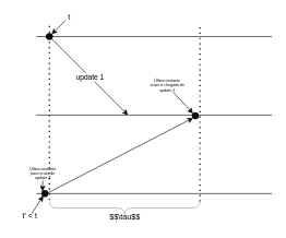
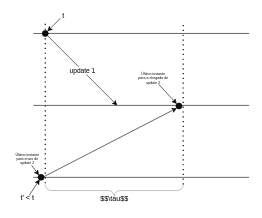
- <mxCell id="18" value="&lt;font style=&quot;font-size: 6px;&quot;&gt;Último instante&lt;br style=&quot;font-size: 6px;&quot;&gt;envio a chegada de&lt;br style=&quot;font-size: 6px;&quot;&gt;update 2&lt;br style=&quot;font-size: 6px;&quot;&gt;&lt;/font&gt;" style="text;html=1;align=center;verticalAlign=middle;resizable=0;points=[];autosize=1;spacingTop=0;spacing=-3;spacingBottom=0;spacingLeft=0;fontSize=6;" parent="1" vertex="1"><mxGeometry x="225" y="120" width="60" height="20" as="geometry" /></mxCell>
+ <mxCell id="18" value="&lt;font style=&quot;font-size: 6px;&quot;&gt;Último instante&lt;br style=&quot;font-size: 6px;&quot;&gt;para a chegada de&lt;br style=&quot;font-size: 6px;&quot;&gt;update 2&lt;br style=&quot;font-size: 6px;&quot;&gt;&lt;/font&gt;" style="text;html=1;align=center;verticalAlign=middle;resizable=0;points=[];autosize=1;spacingTop=0;spacing=-3;spacingBottom=0;spacingLeft=0;fontSize=6;" parent="1" vertex="1"><mxGeometry x="225" y="120" width="60" height="20" as="geometry" /></mxCell>
- <mxCell id="21" value="&lt;font style=&quot;font-size: 6px&quot;&gt;Último instante&lt;br style=&quot;font-size: 6px&quot;&gt;para envio de&lt;br style=&quot;font-size: 6px&quot;&gt;update 2&lt;br style=&quot;font-size: 6px&quot;&gt;&lt;/font&gt;" style="text;html=1;align=center;verticalAlign=middle;resizable=0;points=[];autosize=1;spacingTop=0;spacing=-3;spacingBottom=0;spacingLeft=0;fontSize=6;" parent="1" vertex="1"><mxGeometry x="40" y="255" width="50" height="20" as="geometry" /></mxCell>
+ <mxCell id="21" value="&lt;font style=&quot;font-size: 6px&quot;&gt;Último instante&lt;br style=&quot;font-size: 6px&quot;&gt;para envio de&lt;br style=&quot;font-size: 6px&quot;&gt;update 2&lt;br style=&quot;font-size: 6px&quot;&gt;&lt;/font&gt;" style="text;html=1;align=center;verticalAlign=middle;resizable=0;points=[];autosize=1;spacingTop=0;spacing=-3;spacingBottom=0;spacingLeft=0;fontSize=6;" parent="1" vertex="1"><mxGeometry x="20" y="255" width="50" height="20" as="geometry" /></mxCell>
